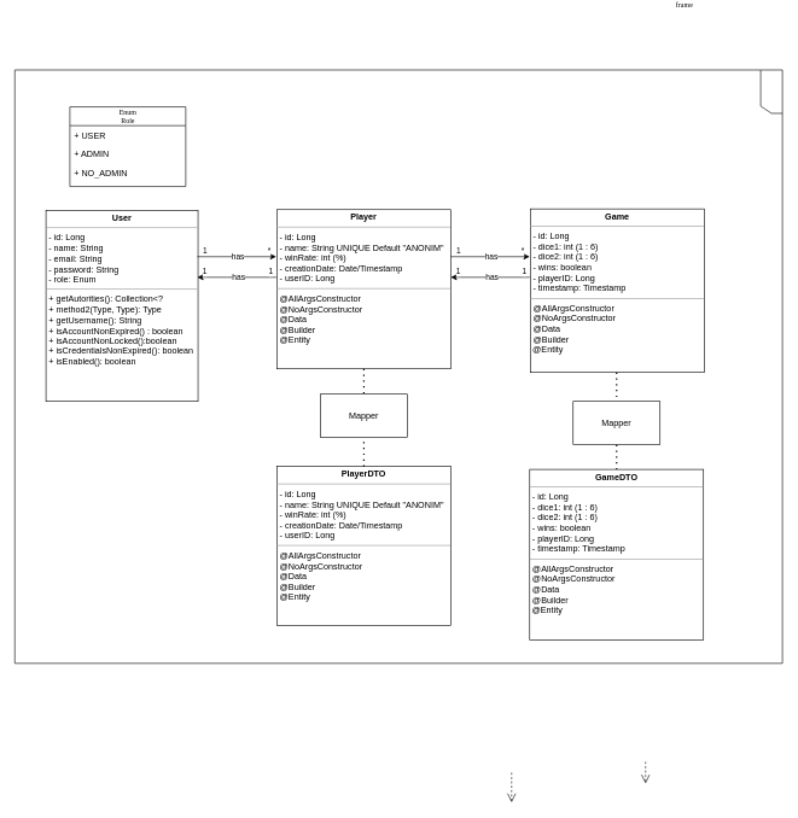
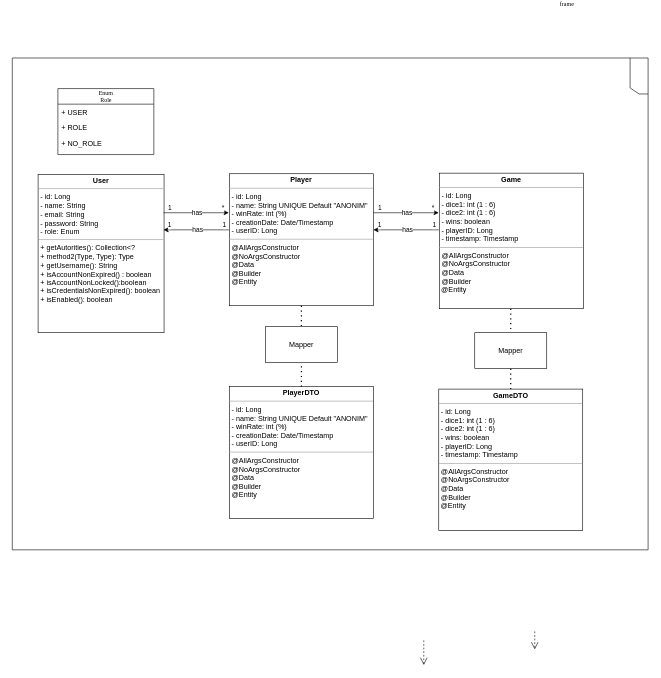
- <mxCell id="5" value="+ ADMIN" style="text;html=1;strokeColor=none;fillColor=none;align=left;verticalAlign=top;spacingLeft=4;spacingRight=4;whiteSpace=wrap;overflow=hidden;rotatable=0;points=[[0,0.5],[1,0.5]];portConstraint=eastwest;" parent="3" vertex="1"><mxGeometry y="52" width="160" height="26" as="geometry" /></mxCell>
+ <mxCell id="5" value="+ ROLE" style="text;html=1;strokeColor=none;fillColor=none;align=left;verticalAlign=top;spacingLeft=4;spacingRight=4;whiteSpace=wrap;overflow=hidden;rotatable=0;points=[[0,0.5],[1,0.5]];portConstraint=eastwest;" parent="3" vertex="1"><mxGeometry y="52" width="160" height="26" as="geometry" /></mxCell>
- <mxCell id="6" value="+ NO_ADMIN" style="text;html=1;strokeColor=none;fillColor=none;align=left;verticalAlign=top;spacingLeft=4;spacingRight=4;whiteSpace=wrap;overflow=hidden;rotatable=0;points=[[0,0.5],[1,0.5]];portConstraint=eastwest;" parent="3" vertex="1"><mxGeometry y="78" width="160" height="26" as="geometry" /></mxCell>
+ <mxCell id="6" value="+ NO_ROLE" style="text;html=1;strokeColor=none;fillColor=none;align=left;verticalAlign=top;spacingLeft=4;spacingRight=4;whiteSpace=wrap;overflow=hidden;rotatable=0;points=[[0,0.5],[1,0.5]];portConstraint=eastwest;" parent="3" vertex="1"><mxGeometry y="78" width="160" height="26" as="geometry" /></mxCell>
